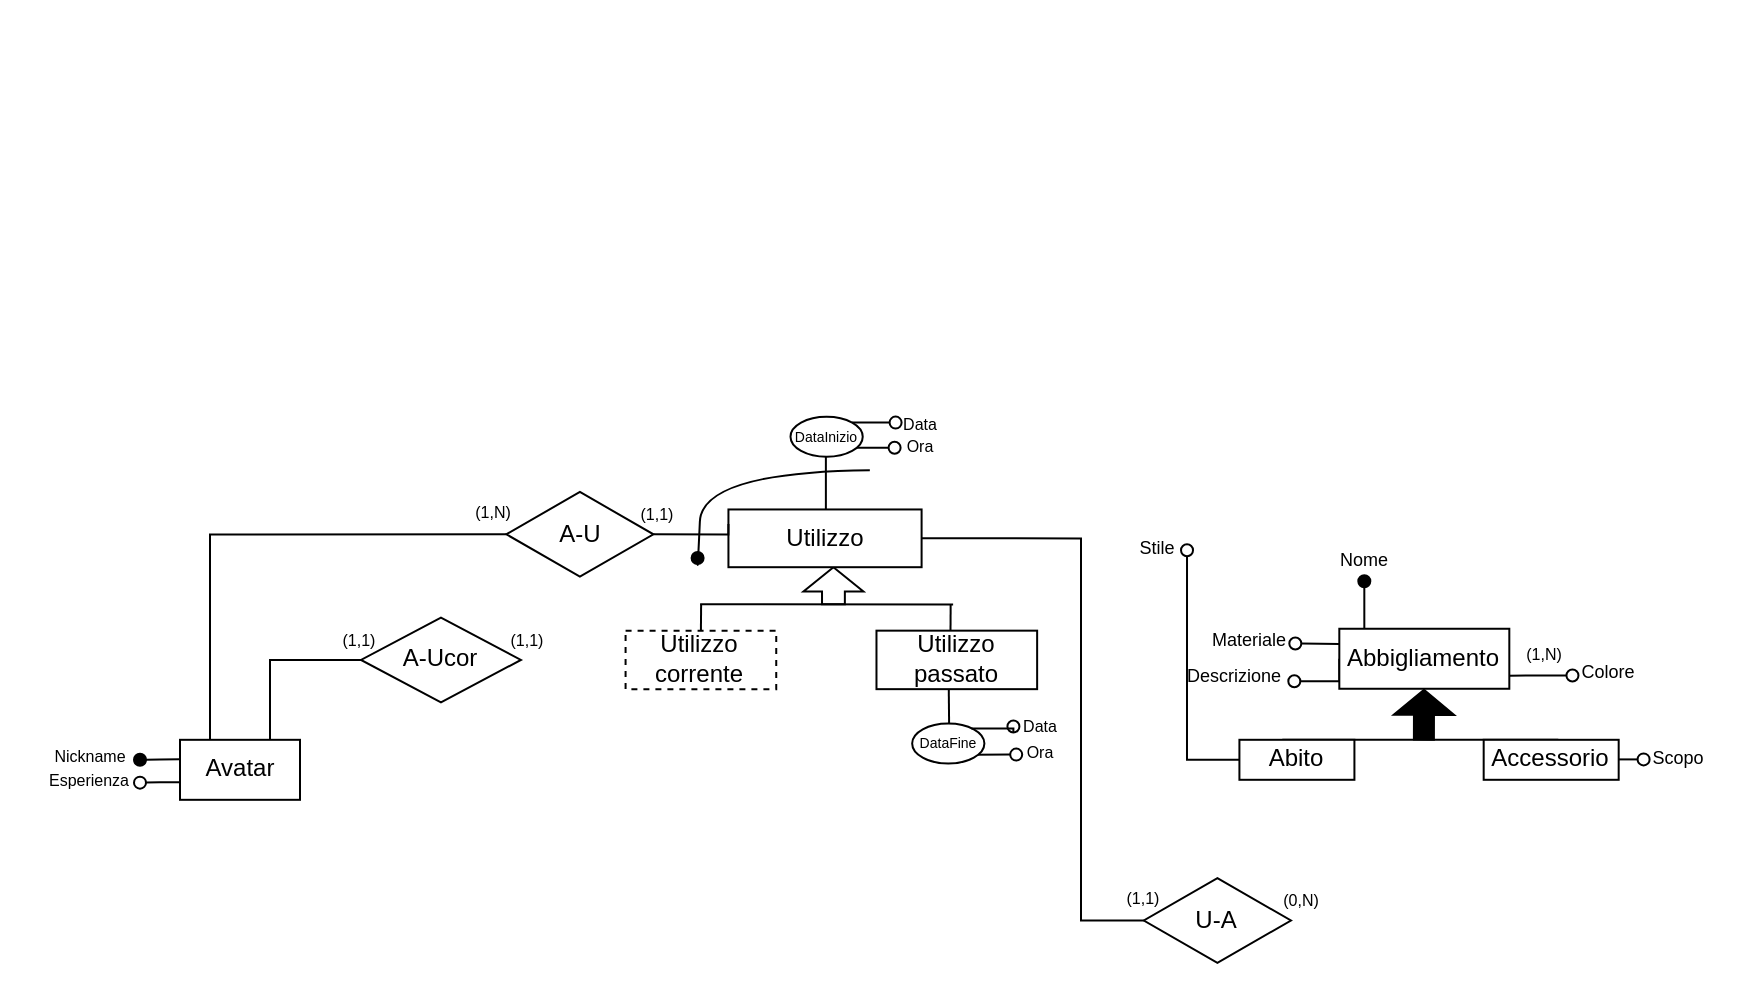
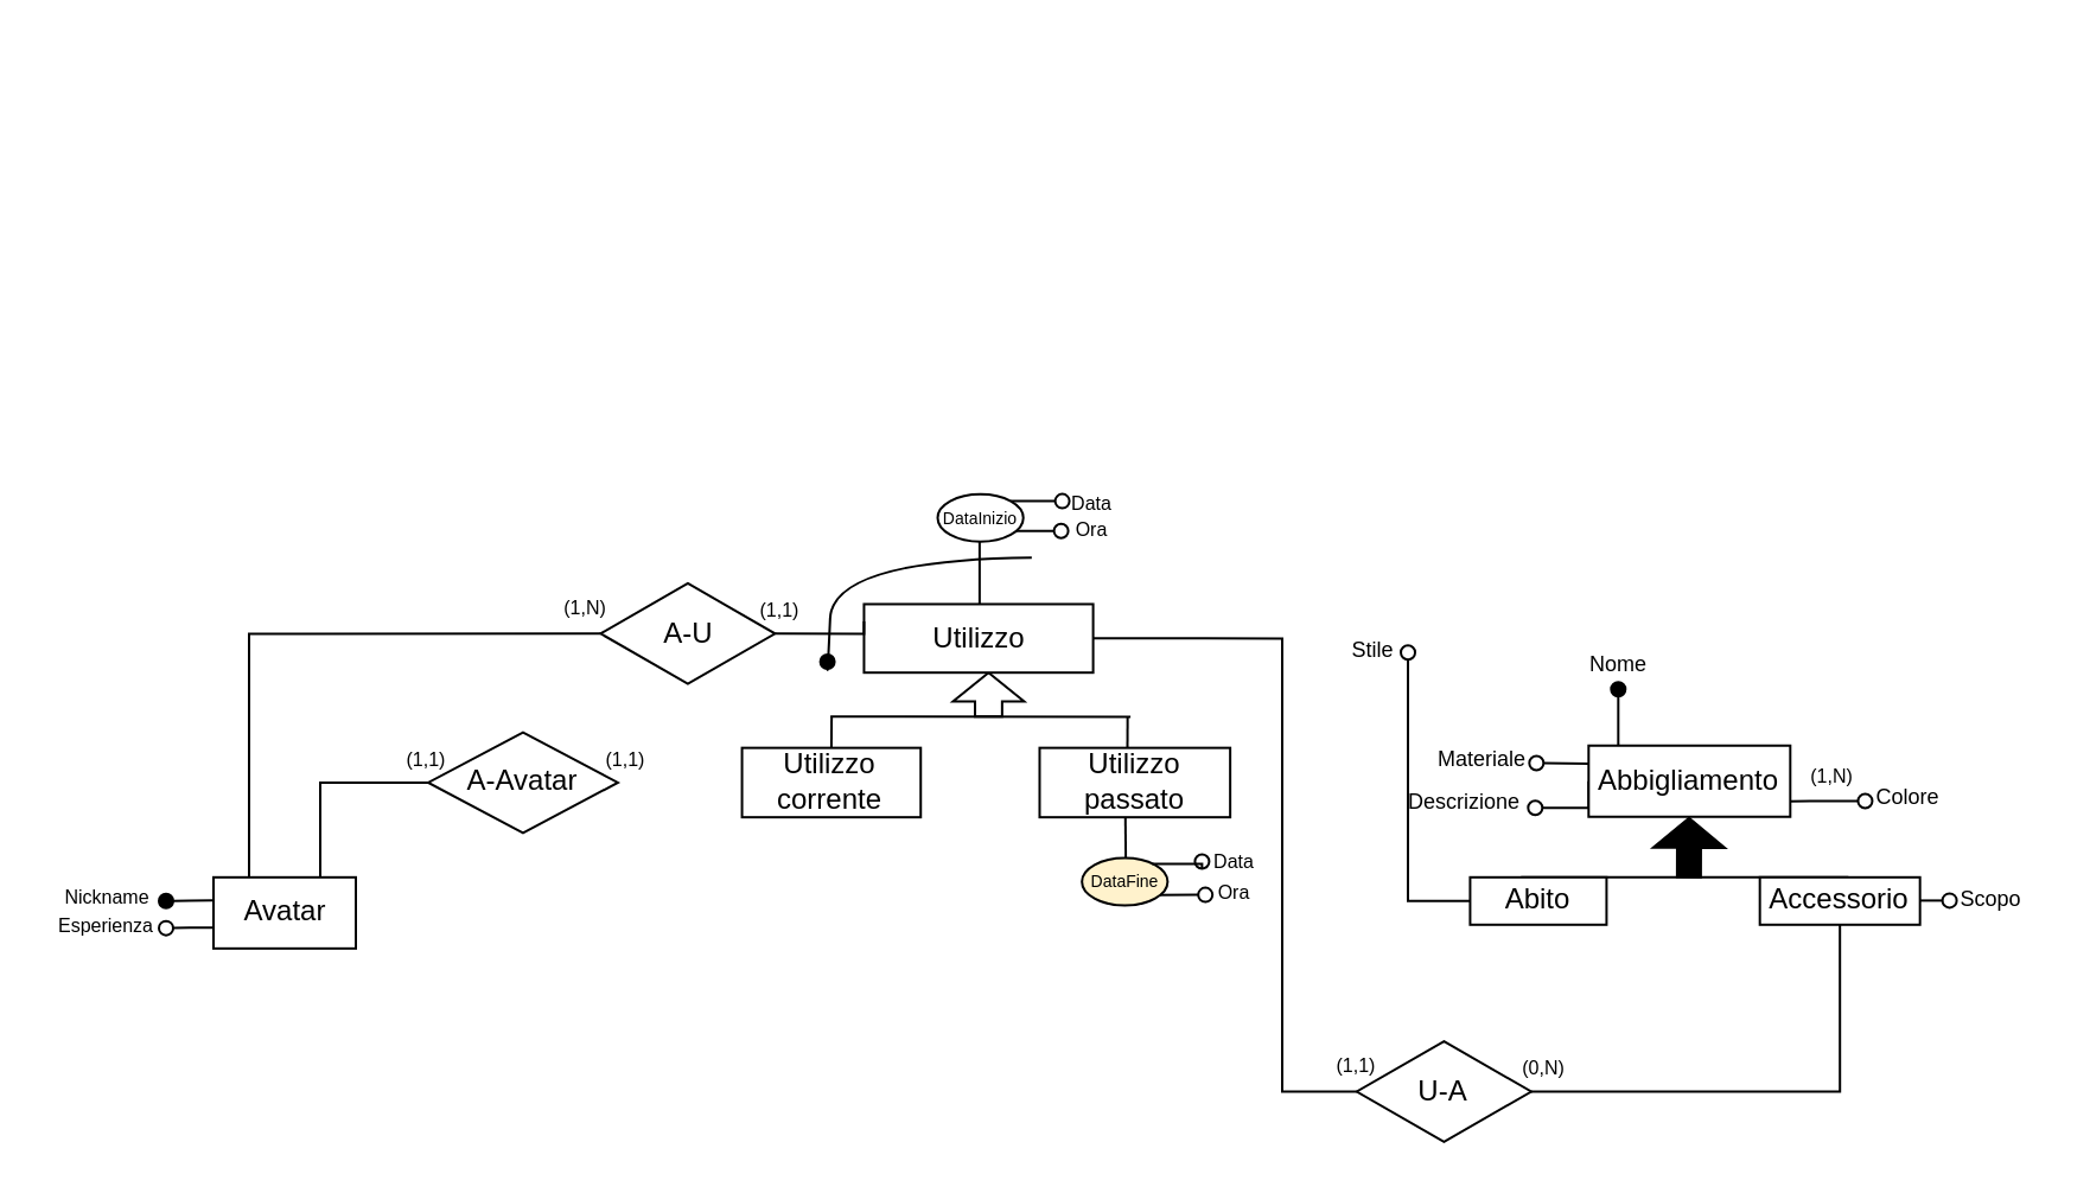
- <mxCell id="33" value="A-Ucor" style="shape=rhombus;perimeter=rhombusPerimeter;whiteSpace=wrap;html=1;align=center;" parent="1" vertex="1"><mxGeometry x="180" y="308.28" width="79.96" height="42.36" as="geometry" /></mxCell>
+ <mxCell id="33" value="A-Avatar" style="shape=rhombus;perimeter=rhombusPerimeter;whiteSpace=wrap;html=1;align=center;" parent="1" vertex="1"><mxGeometry x="180" y="308.28" width="79.96" height="42.36" as="geometry" /></mxCell>
- <mxCell id="30" value="&lt;div&gt;Utilizzo&lt;/div&gt;&lt;div&gt;corrente&lt;/div&gt;" style="whiteSpace=wrap;html=1;align=center;dashed=1;" parent="1" vertex="1"><mxGeometry x="312.29" y="314.83" width="75.33" height="29.25" as="geometry" /></mxCell>
+ <mxCell id="30" value="&lt;div&gt;Utilizzo&lt;/div&gt;&lt;div&gt;corrente&lt;/div&gt;" style="whiteSpace=wrap;html=1;align=center;" parent="1" vertex="1"><mxGeometry x="312.29" y="314.83" width="75.33" height="29.25" as="geometry" /></mxCell>
- <mxCell id="48" value="&lt;p style=&quot;line-height: 110%;&quot;&gt;&lt;font style=&quot;font-size: 7px;&quot;&gt;DataFine&lt;/font&gt;&lt;/p&gt;" style="ellipse;whiteSpace=wrap;html=1;" parent="1" vertex="1"><mxGeometry x="455.58" y="361.26" width="36.12" height="20" as="geometry" /></mxCell>
+ <mxCell id="48" value="&lt;p style=&quot;line-height: 110%;&quot;&gt;&lt;font style=&quot;font-size: 7px;&quot;&gt;DataFine&lt;/font&gt;&lt;/p&gt;" style="ellipse;whiteSpace=wrap;html=1;fillColor=#fff2cc;" parent="1" vertex="1"><mxGeometry x="455.58" y="361.26" width="36.12" height="20" as="geometry" /></mxCell>
+ <mxCell id="41" style="edgeStyle=orthogonalEdgeStyle;rounded=0;orthogonalLoop=1;jettySize=auto;html=1;exitX=1;exitY=0.5;exitDx=0;exitDy=0;entryX=0.5;entryY=1;entryDx=0;entryDy=0;endArrow=none;endFill=0;" parent="1" source="42" target="16" edge="1"><mxGeometry relative="1" as="geometry" /></mxCell>
